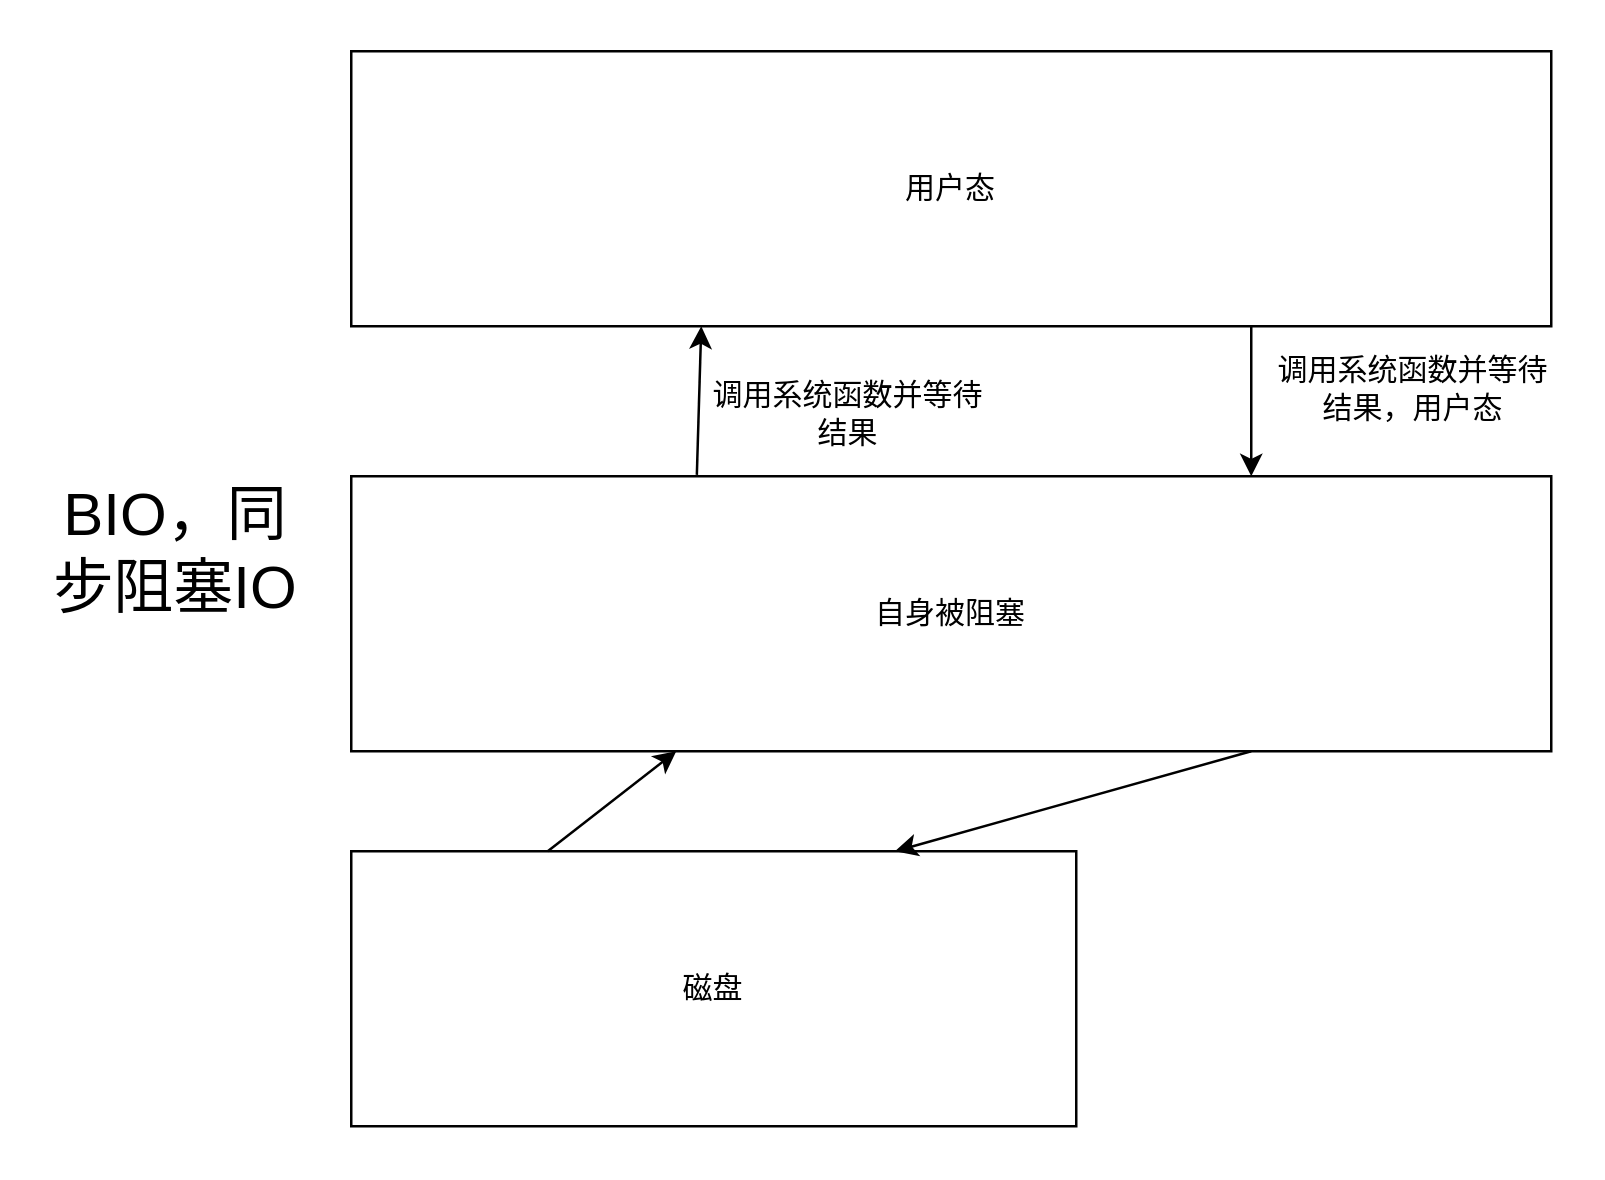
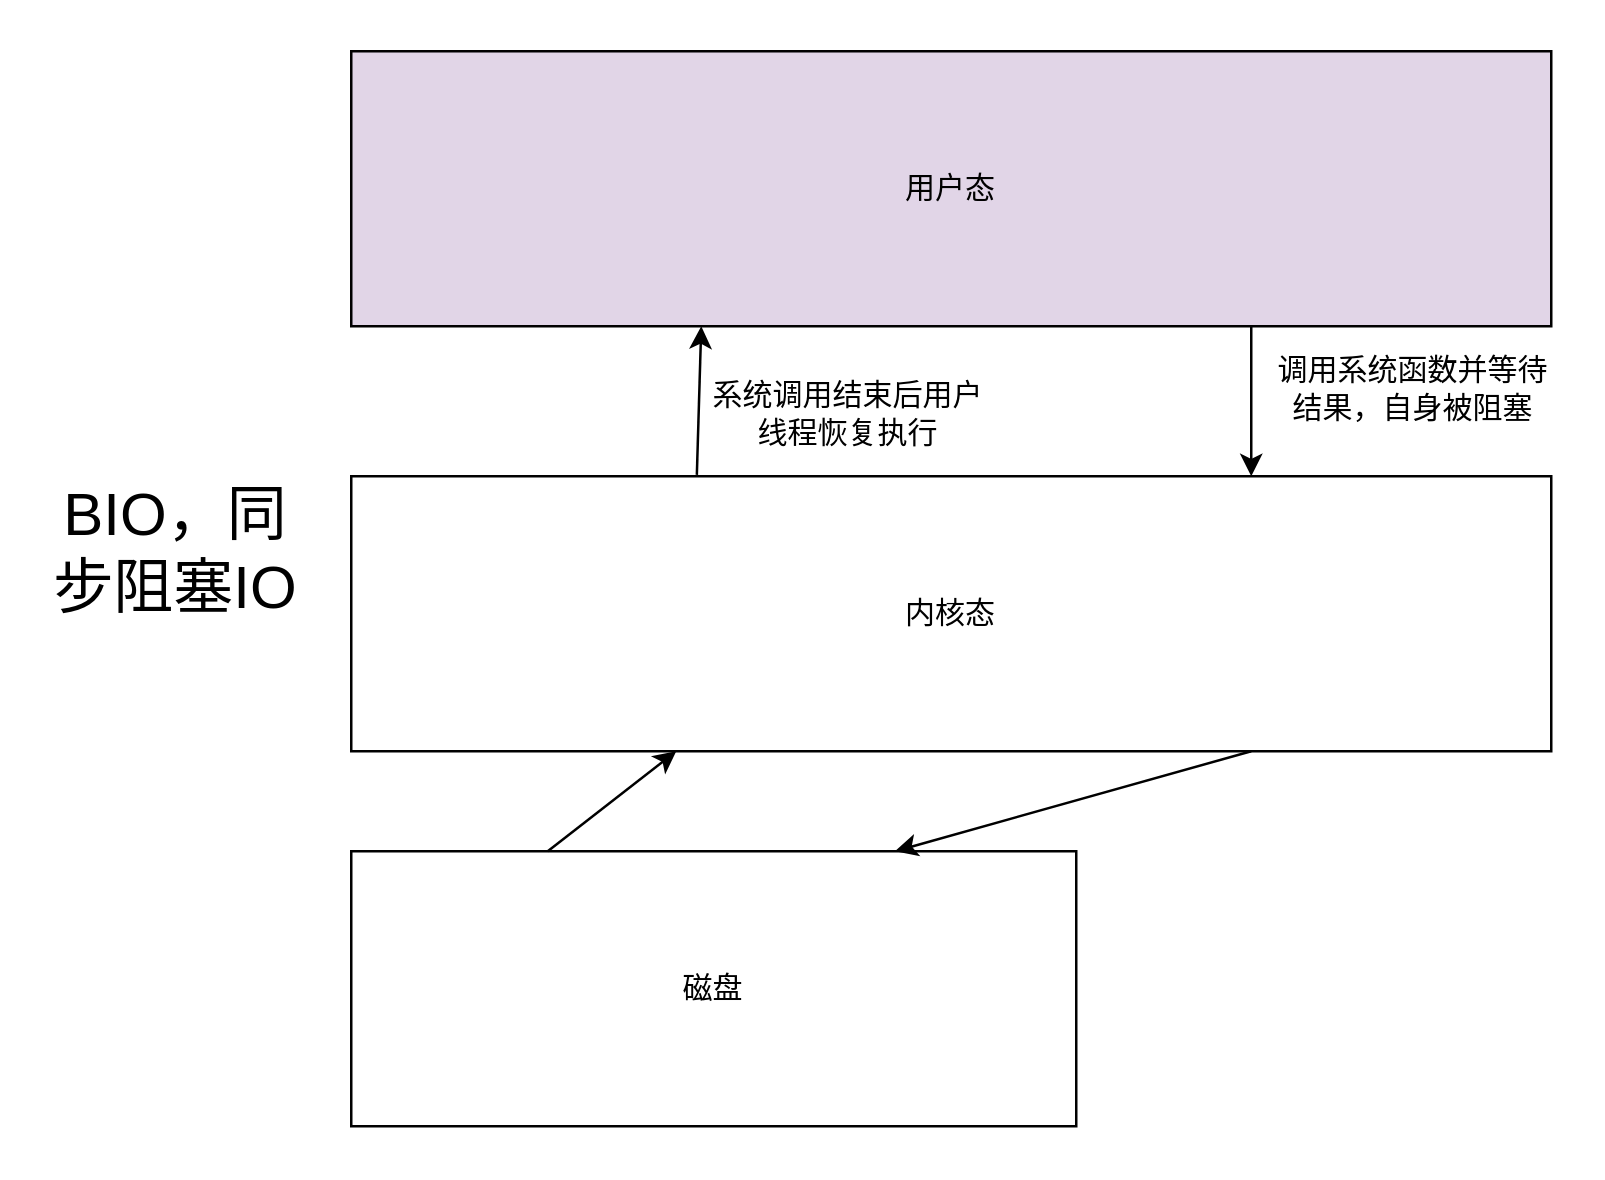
- <mxCell id="2" value="用户态" style="rounded=0;whiteSpace=wrap;html=1;" parent="1" vertex="1"><mxGeometry x="140" y="20" width="480" height="110" as="geometry" /></mxCell>
+ <mxCell id="2" value="用户态" style="rounded=0;whiteSpace=wrap;html=1;fillColor=#e1d5e7;" parent="1" vertex="1"><mxGeometry x="140" y="20" width="480" height="110" as="geometry" /></mxCell>
- <mxCell id="6" value="调用系统函数并等待结果，用户态" style="text;html=1;strokeColor=none;fillColor=none;align=center;verticalAlign=middle;whiteSpace=wrap;rounded=0;" parent="1" vertex="1"><mxGeometry x="510" y="140" width="110" height="30" as="geometry" /></mxCell>
+ <mxCell id="6" value="调用系统函数并等待结果，自身被阻塞" style="text;html=1;strokeColor=none;fillColor=none;align=center;verticalAlign=middle;whiteSpace=wrap;rounded=0;" parent="1" vertex="1"><mxGeometry x="510" y="140" width="110" height="30" as="geometry" /></mxCell>
- <mxCell id="8" value="调用系统函数并等待结果" style="text;html=1;strokeColor=none;fillColor=none;align=center;verticalAlign=middle;whiteSpace=wrap;rounded=0;" parent="1" vertex="1"><mxGeometry x="284" y="150" width="110" height="30" as="geometry" /></mxCell>
+ <mxCell id="8" value="系统调用结束后用户线程恢复执行" style="text;html=1;strokeColor=none;fillColor=none;align=center;verticalAlign=middle;whiteSpace=wrap;rounded=0;" parent="1" vertex="1"><mxGeometry x="284" y="150" width="110" height="30" as="geometry" /></mxCell>
- <mxCell id="3" value="自身被阻塞" style="rounded=0;whiteSpace=wrap;html=1;" parent="1" vertex="1"><mxGeometry x="140" y="190" width="480" height="110" as="geometry" /></mxCell>
+ <mxCell id="3" value="内核态" style="rounded=0;whiteSpace=wrap;html=1;" parent="1" vertex="1"><mxGeometry x="140" y="190" width="480" height="110" as="geometry" /></mxCell>
